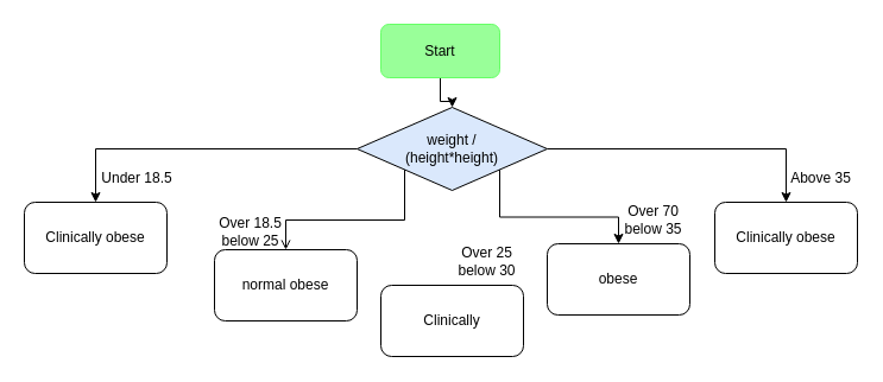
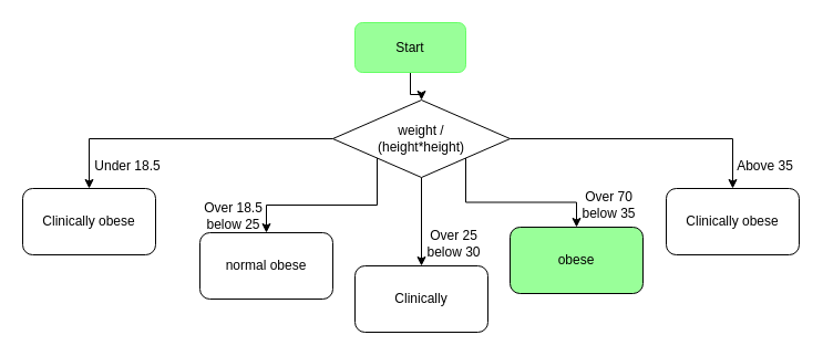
- <mxCell id="10" value="weight / &lt;br&gt;(height*height)" style="rhombus;whiteSpace=wrap;html=1;strokeColor=#000000;fillColor=#dae8fc;" parent="1" vertex="1"><mxGeometry x="300" y="90" width="160" height="70" as="geometry" /></mxCell>
+ <mxCell id="10" value="weight / &lt;br&gt;(height*height)" style="rhombus;whiteSpace=wrap;html=1;strokeColor=#000000;fillColor=#FFFFFF;" parent="1" vertex="1"><mxGeometry x="300" y="90" width="160" height="70" as="geometry" /></mxCell>
+ <mxCell id="7" value="" style="edgeStyle=orthogonalEdgeStyle;rounded=0;orthogonalLoop=1;jettySize=auto;html=1;" edge="1" parent="1" source="10" target="15"><mxGeometry relative="1" as="geometry" /></mxCell>
- <mxCell id="8" style="edgeStyle=orthogonalEdgeStyle;rounded=0;orthogonalLoop=1;jettySize=auto;html=1;exitX=0;exitY=1;exitDx=0;exitDy=0;endArrow=open;" edge="1" parent="1" source="10" target="17"><mxGeometry relative="1" as="geometry" /></mxCell>
+ <mxCell id="8" style="edgeStyle=orthogonalEdgeStyle;rounded=0;orthogonalLoop=1;jettySize=auto;html=1;exitX=0;exitY=1;exitDx=0;exitDy=0;" edge="1" parent="1" source="10" target="17"><mxGeometry relative="1" as="geometry" /></mxCell>
- <mxCell id="13" value="obese" style="rounded=1;whiteSpace=wrap;html=1;strokeColor=#000000;fillColor=#FFFFFF;" vertex="1" parent="1"><mxGeometry x="460" y="205" width="120" height="60" as="geometry" /></mxCell>
+ <mxCell id="13" value="obese" style="rounded=1;whiteSpace=wrap;html=1;strokeColor=#000000;fillColor=#99ff99;" vertex="1" parent="1"><mxGeometry x="460" y="205" width="120" height="60" as="geometry" /></mxCell>
